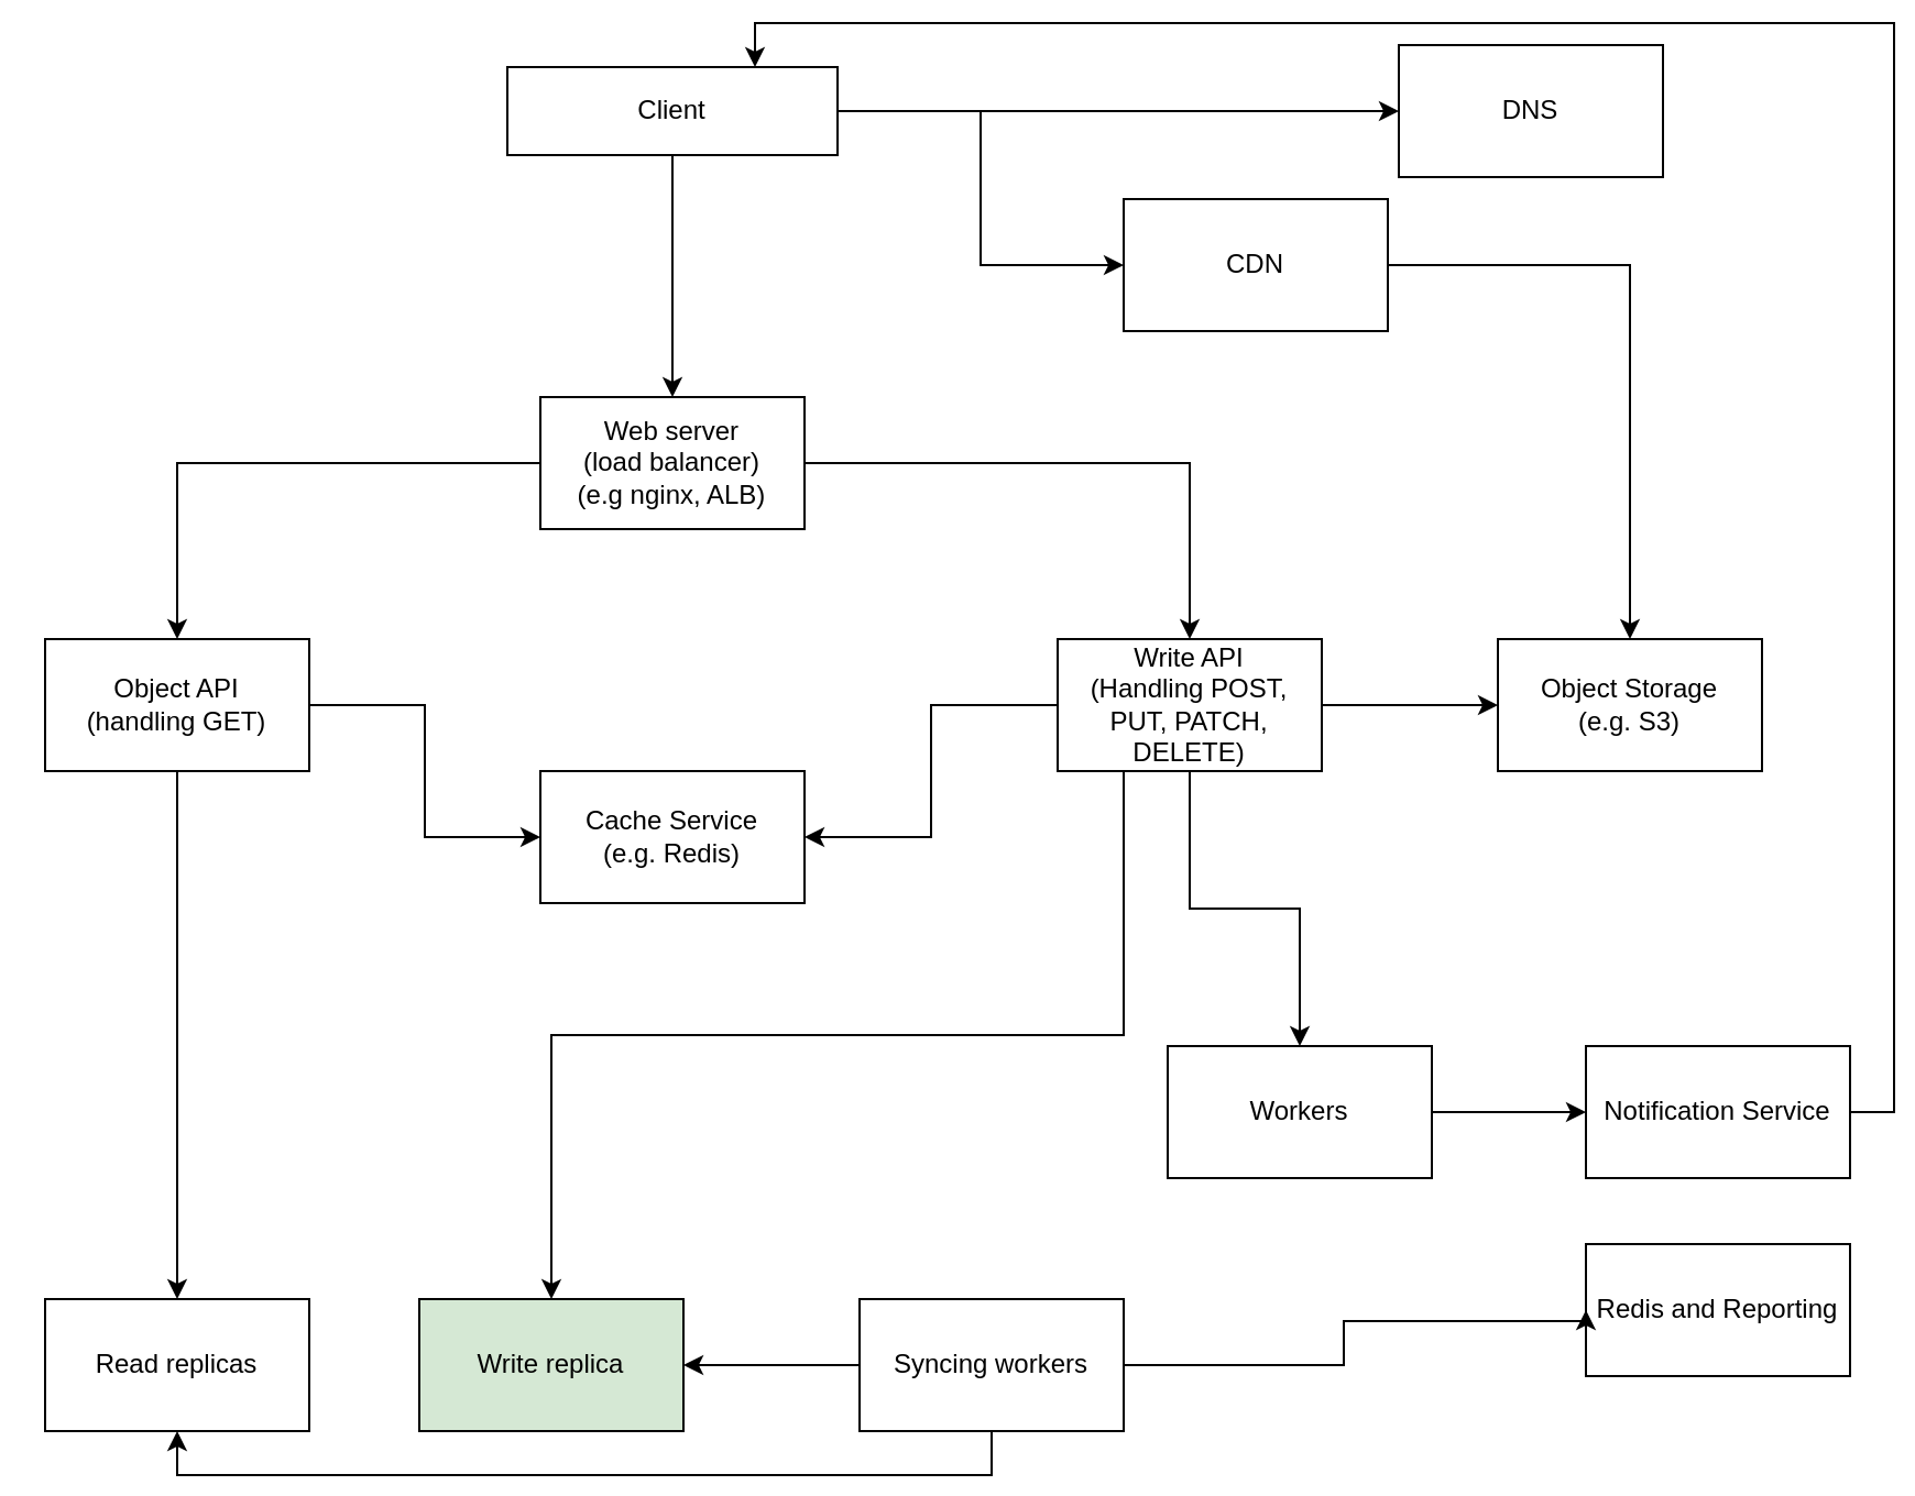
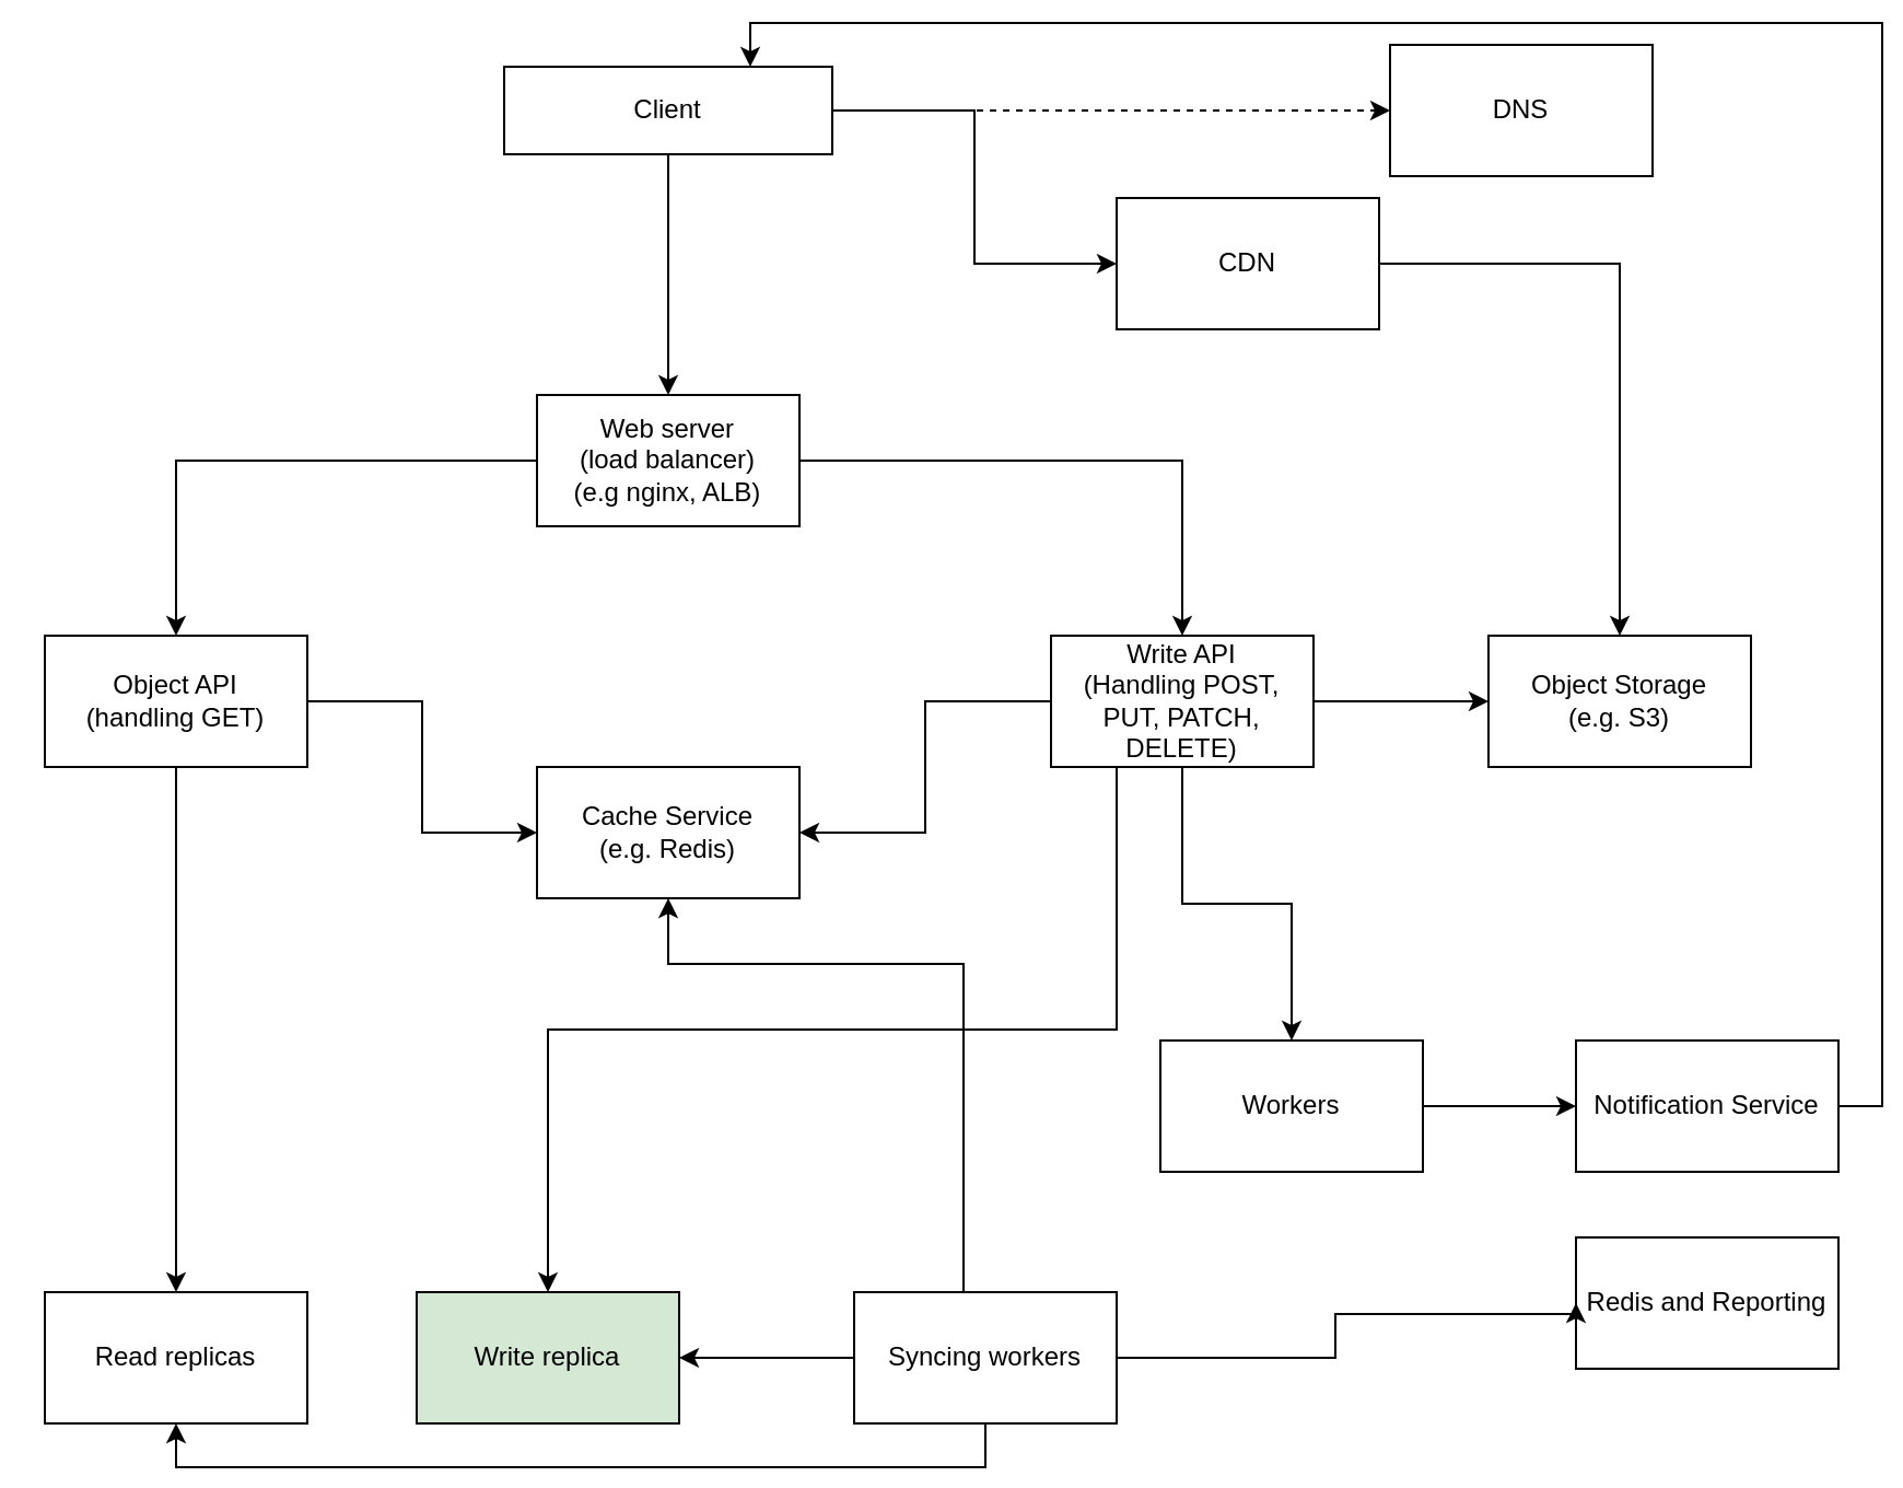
- <mxCell id="3" style="edgeStyle=orthogonalEdgeStyle;rounded=0;orthogonalLoop=1;jettySize=auto;html=1;entryX=0;entryY=0.5;entryDx=0;entryDy=0;" edge="1" parent="1" source="5" target="26"><mxGeometry relative="1" as="geometry" /></mxCell>
+ <mxCell id="3" style="edgeStyle=orthogonalEdgeStyle;rounded=0;orthogonalLoop=1;jettySize=auto;html=1;entryX=0;entryY=0.5;entryDx=0;entryDy=0;dashed=1;" edge="1" parent="1" source="5" target="26"><mxGeometry relative="1" as="geometry" /></mxCell>
+ <mxCell id="30" style="edgeStyle=orthogonalEdgeStyle;rounded=0;orthogonalLoop=1;jettySize=auto;html=1;entryX=0.5;entryY=1;entryDx=0;entryDy=0;" edge="1" parent="1" source="33" target="17"><mxGeometry relative="1" as="geometry"><Array as="points"><mxPoint x="440" y="440" /><mxPoint x="305" y="440" /></Array></mxGeometry></mxCell>
